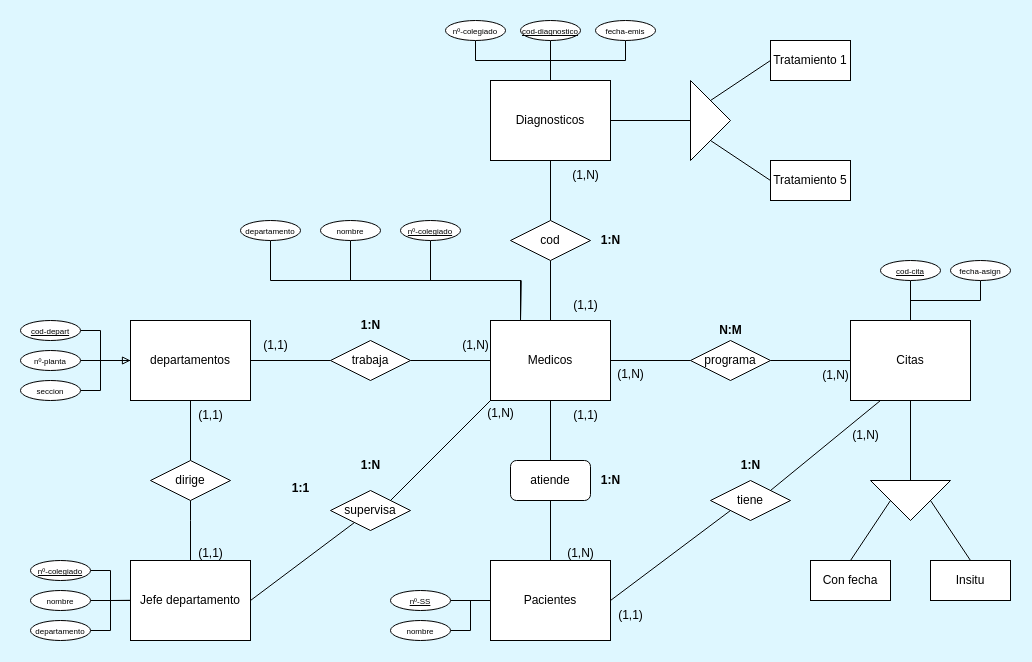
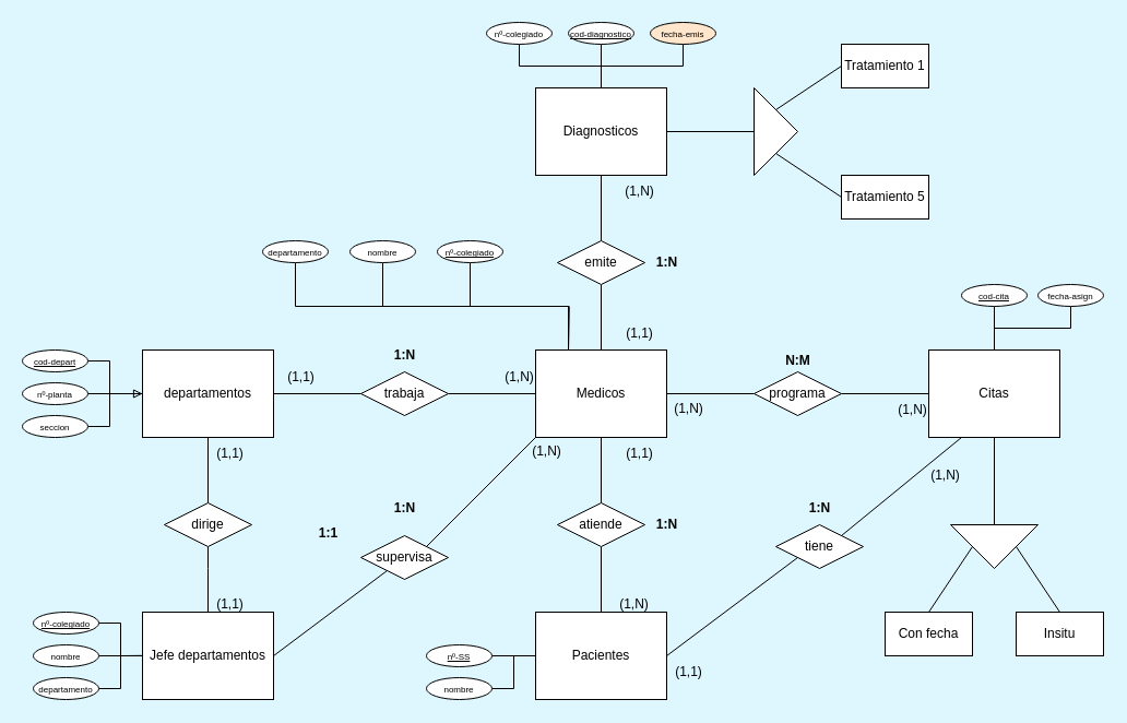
- <mxCell id="84" value="&lt;font style=&quot;font-size: 8px;&quot;&gt;fecha-emis&lt;/font&gt;" style="ellipse;whiteSpace=wrap;html=1;" parent="1" vertex="1"><mxGeometry x="595" y="20" width="60" height="20" as="geometry" /></mxCell>
+ <mxCell id="84" value="&lt;font style=&quot;font-size: 8px;&quot;&gt;fecha-emis&lt;/font&gt;" style="ellipse;whiteSpace=wrap;html=1;fillColor=#ffe6cc;" parent="1" vertex="1"><mxGeometry x="595" y="20" width="60" height="20" as="geometry" /></mxCell>
- <mxCell id="26" value="cod" style="rhombus;whiteSpace=wrap;html=1;" parent="1" vertex="1"><mxGeometry x="510" y="220" width="80" height="40" as="geometry" /></mxCell>
+ <mxCell id="26" value="emite" style="rhombus;whiteSpace=wrap;html=1;" parent="1" vertex="1"><mxGeometry x="510" y="220" width="80" height="40" as="geometry" /></mxCell>
- <mxCell id="21" value="atiende" style="whiteSpace=wrap;html=1;rounded=1;" parent="1" vertex="1"><mxGeometry x="510" y="460" width="80" height="40" as="geometry" /></mxCell>
+ <mxCell id="21" value="atiende" style="rhombus;whiteSpace=wrap;html=1;" parent="1" vertex="1"><mxGeometry x="510" y="460" width="80" height="40" as="geometry" /></mxCell>
- <mxCell id="8" value="Jefe departamento" style="rounded=0;whiteSpace=wrap;html=1;" parent="1" vertex="1"><mxGeometry x="130" y="560" width="120" height="80" as="geometry" /></mxCell>
+ <mxCell id="8" value="Jefe departamentos" style="rounded=0;whiteSpace=wrap;html=1;" parent="1" vertex="1"><mxGeometry x="130" y="560" width="120" height="80" as="geometry" /></mxCell>
